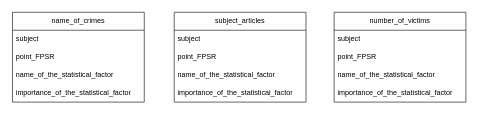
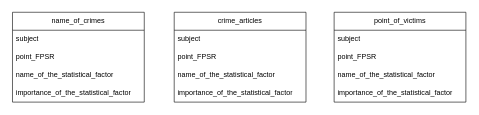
- <mxCell id="7" value="subject_articles" style="swimlane;fontStyle=0;childLayout=stackLayout;horizontal=1;startSize=30;horizontalStack=0;resizeParent=1;resizeParentMax=0;resizeLast=0;collapsible=1;marginBottom=0;whiteSpace=wrap;html=1;" vertex="1" parent="1"><mxGeometry x="290" y="20" width="220" height="150" as="geometry" /></mxCell>
+ <mxCell id="7" value="crime_articles" style="swimlane;fontStyle=0;childLayout=stackLayout;horizontal=1;startSize=30;horizontalStack=0;resizeParent=1;resizeParentMax=0;resizeLast=0;collapsible=1;marginBottom=0;whiteSpace=wrap;html=1;" vertex="1" parent="1"><mxGeometry x="290" y="20" width="220" height="150" as="geometry" /></mxCell>
- <mxCell id="12" value="number_of_victims" style="swimlane;fontStyle=0;childLayout=stackLayout;horizontal=1;startSize=30;horizontalStack=0;resizeParent=1;resizeParentMax=0;resizeLast=0;collapsible=1;marginBottom=0;whiteSpace=wrap;html=1;" vertex="1" parent="1"><mxGeometry x="557" y="20" width="220" height="150" as="geometry" /></mxCell>
+ <mxCell id="12" value="point_of_victims" style="swimlane;fontStyle=0;childLayout=stackLayout;horizontal=1;startSize=30;horizontalStack=0;resizeParent=1;resizeParentMax=0;resizeLast=0;collapsible=1;marginBottom=0;whiteSpace=wrap;html=1;" vertex="1" parent="1"><mxGeometry x="557" y="20" width="220" height="150" as="geometry" /></mxCell>
